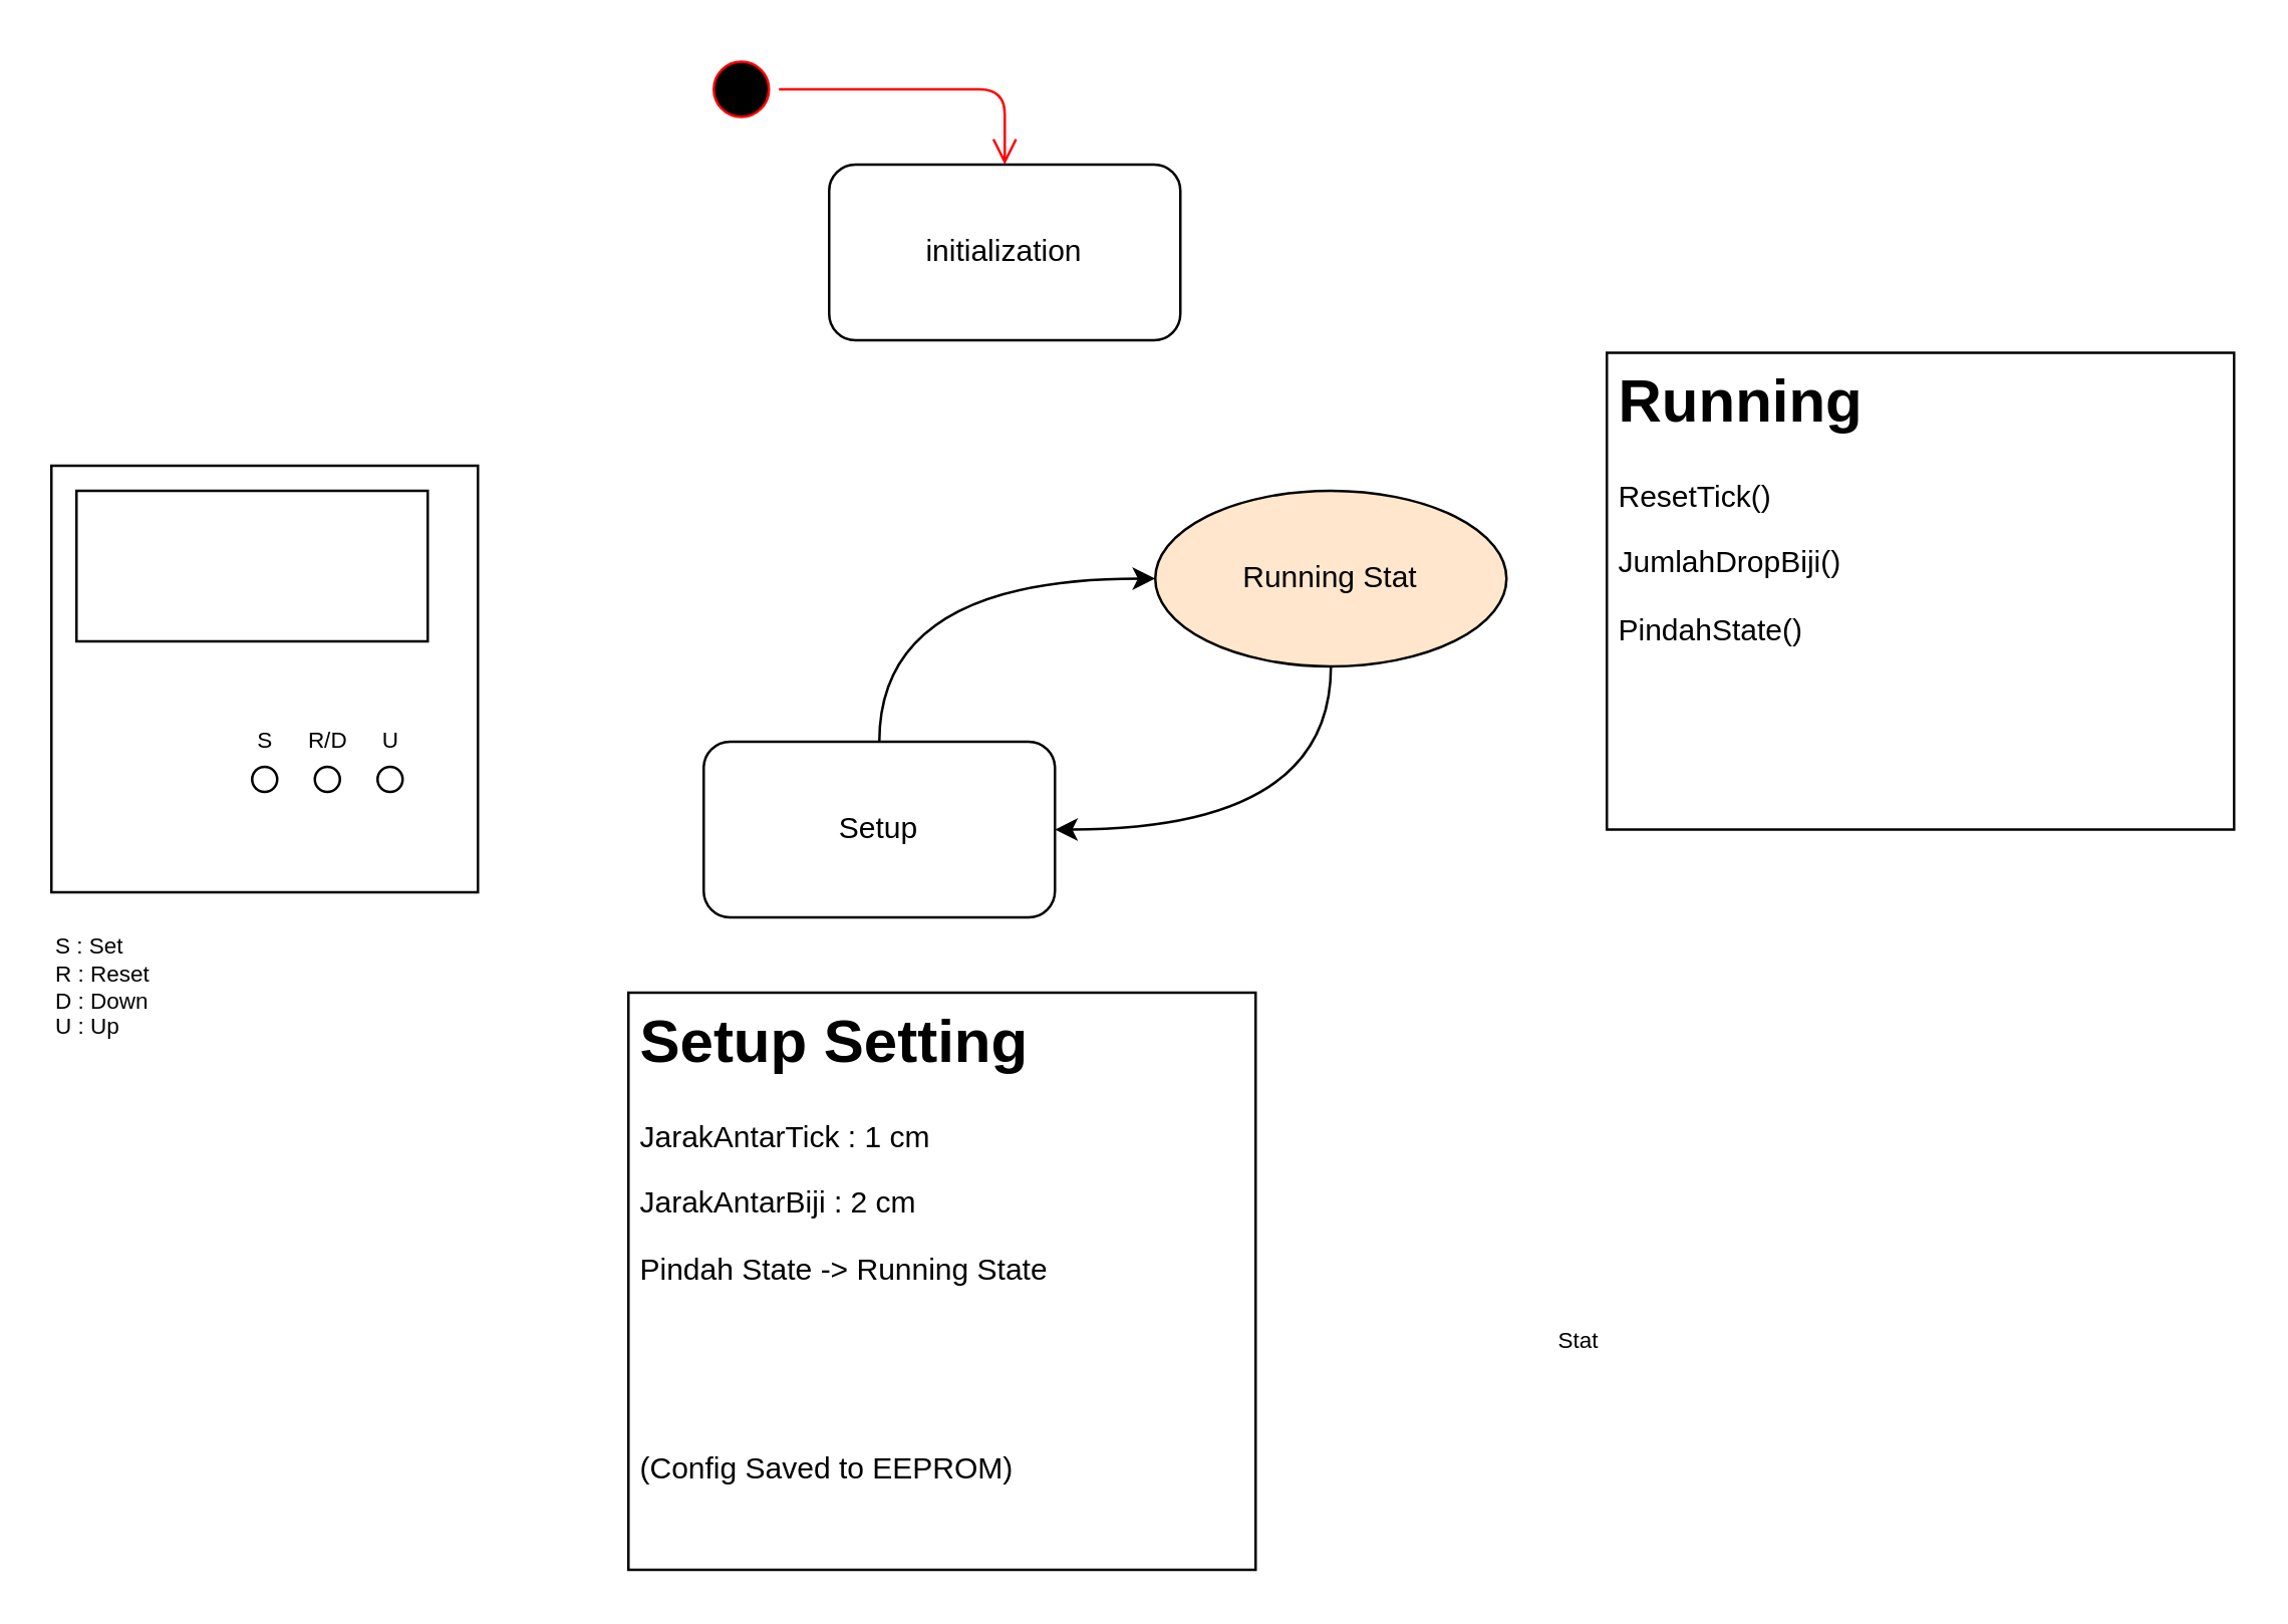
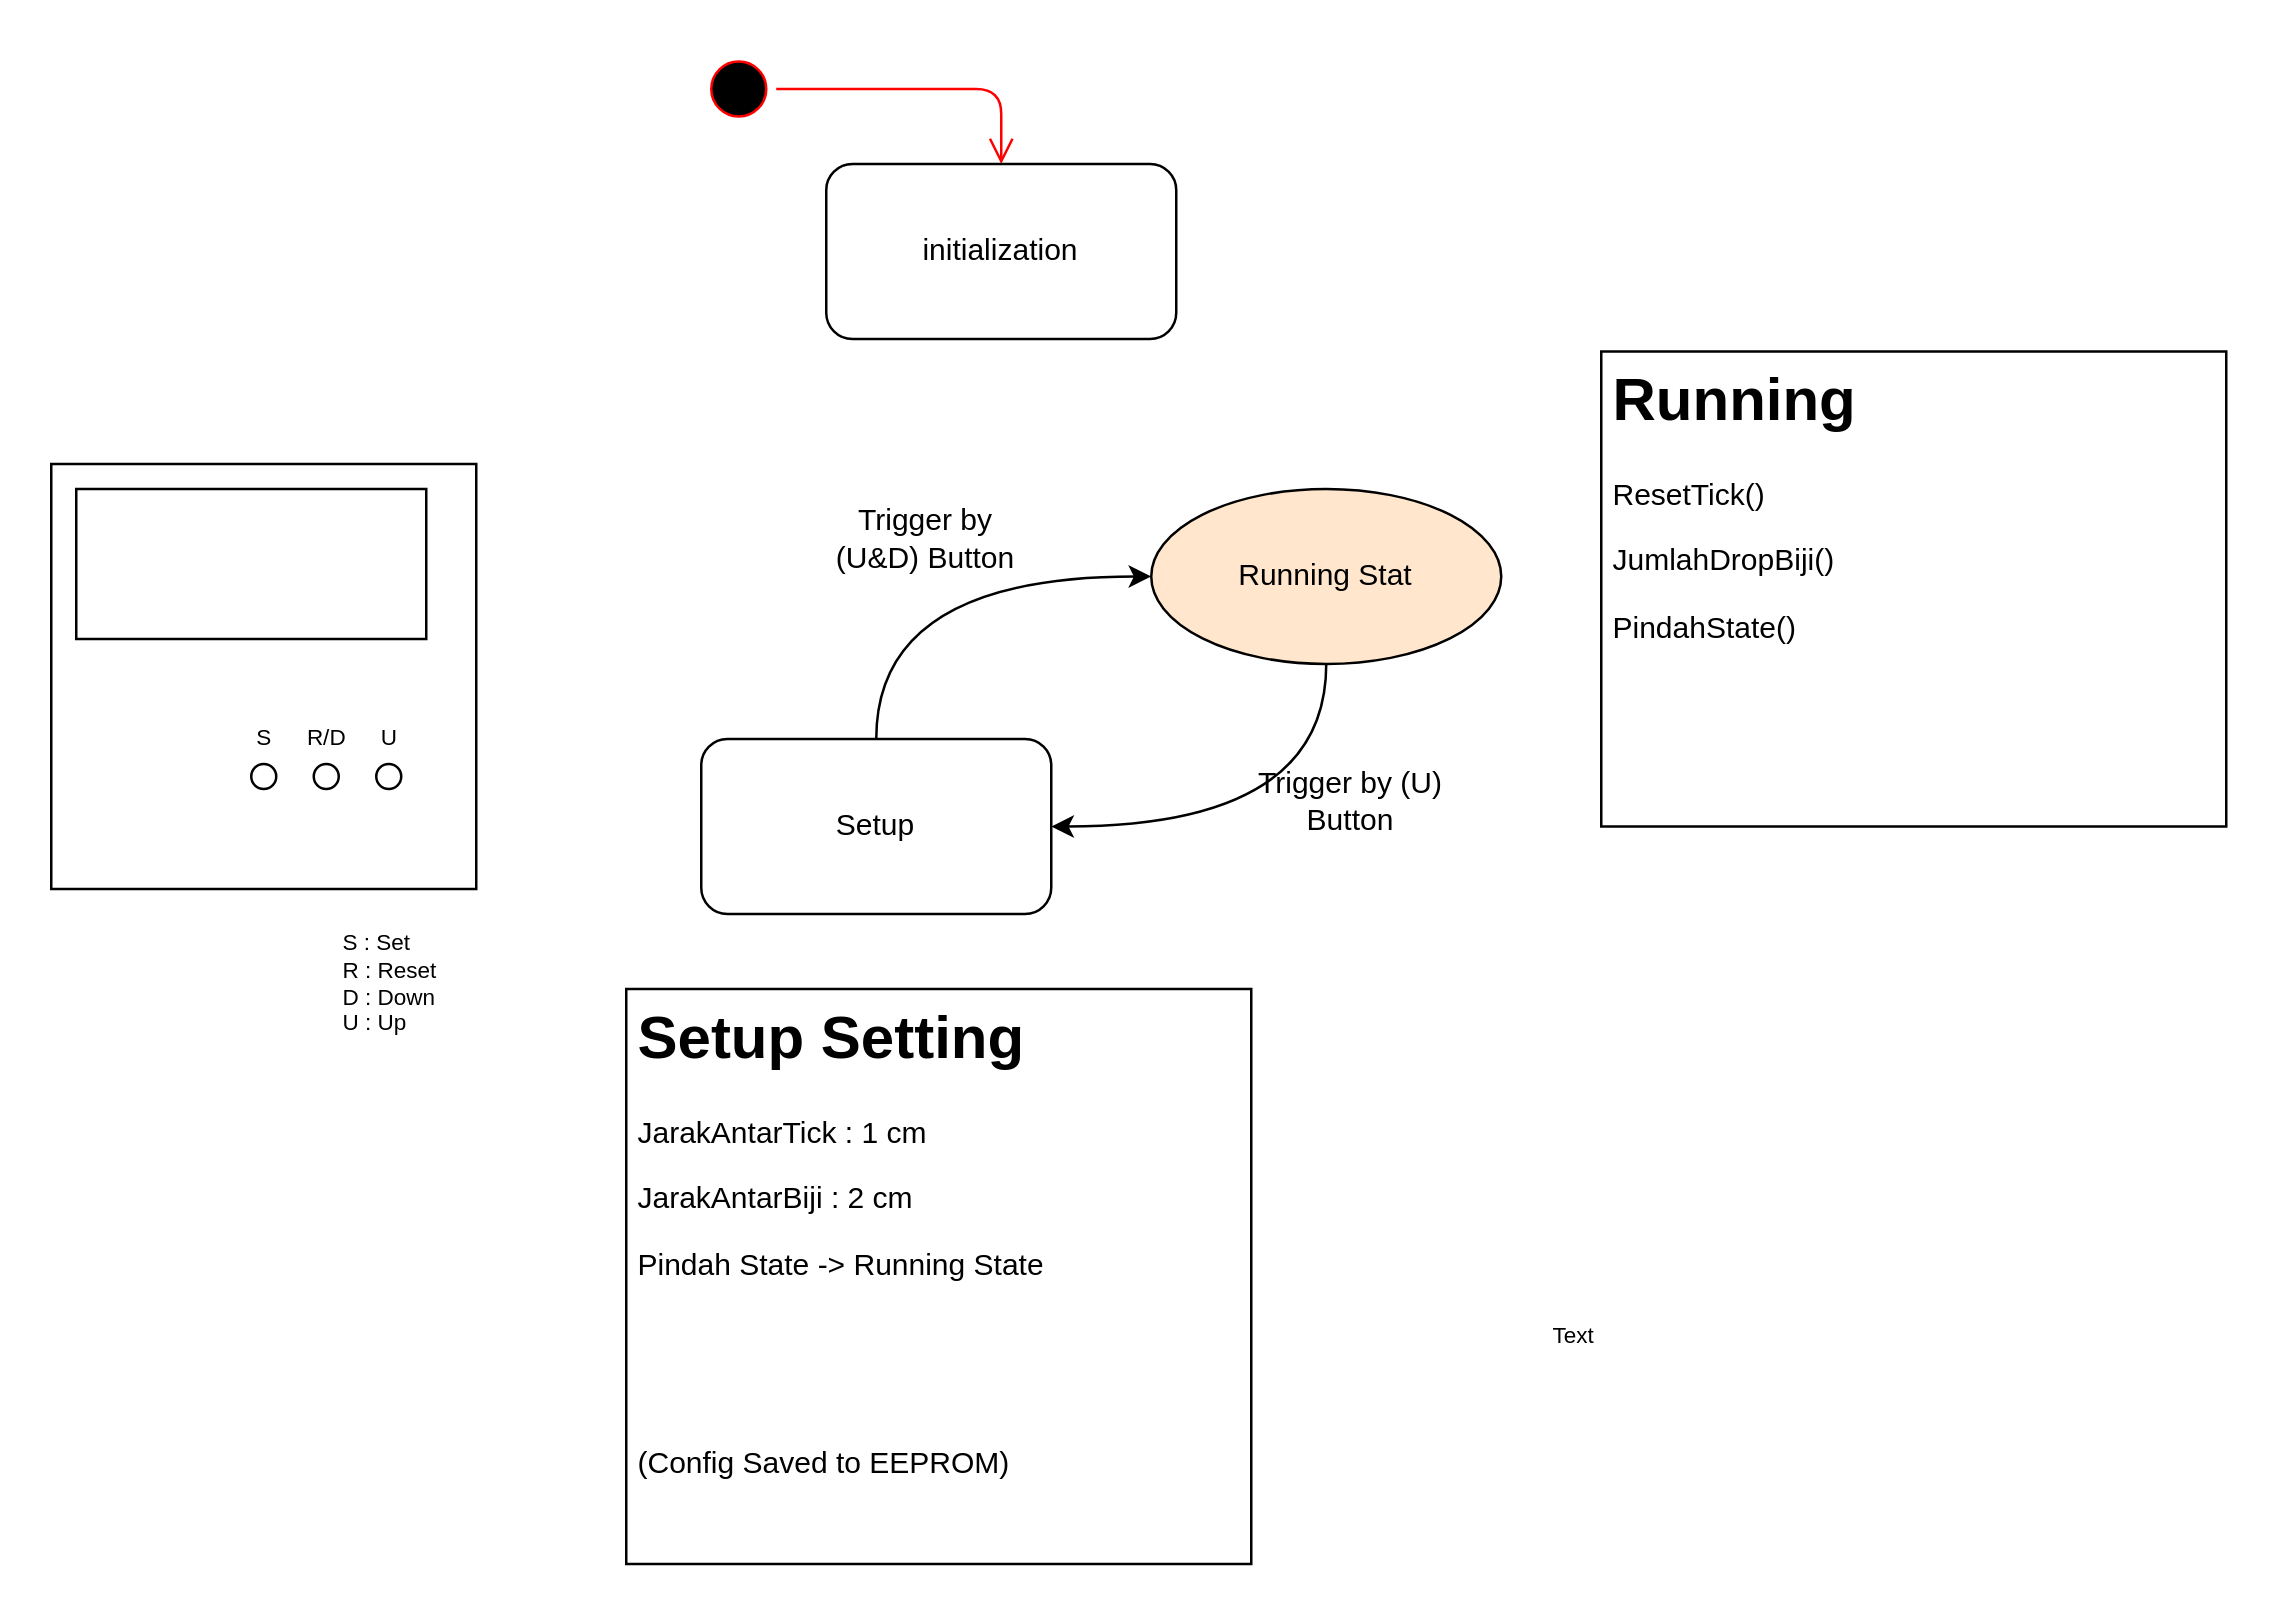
+ <mxCell id="21" value="Trigger by (U&amp;amp;D) Button" style="text;html=1;strokeColor=none;fillColor=none;align=center;verticalAlign=middle;whiteSpace=wrap;rounded=0;" vertex="1" parent="1"><mxGeometry x="330" y="205" width="80" height="20" as="geometry" /></mxCell>
+ <mxCell id="11" value="Trigger by (U) Button" style="text;html=1;strokeColor=none;fillColor=none;align=center;verticalAlign=middle;whiteSpace=wrap;rounded=0;" vertex="1" parent="1"><mxGeometry x="500" y="310" width="80" height="20" as="geometry" /></mxCell>
- <mxCell id="20" value="S : Set&lt;br&gt;R : Reset&lt;br&gt;D : Down&lt;br&gt;U : Up" style="text;html=1;strokeColor=none;fillColor=none;align=left;verticalAlign=top;whiteSpace=wrap;rounded=0;fontSize=9;" vertex="1" parent="1"><mxGeometry x="20" y="365" width="70" height="50" as="geometry" /></mxCell>
+ <mxCell id="20" value="S : Set&lt;br&gt;R : Reset&lt;br&gt;D : Down&lt;br&gt;U : Up" style="text;html=1;strokeColor=none;fillColor=none;align=left;verticalAlign=top;whiteSpace=wrap;rounded=0;fontSize=9;" vertex="1" parent="1"><mxGeometry x="135" y="365" width="70" height="50" as="geometry" /></mxCell>
- <mxCell id="22" value="Stat" style="text;html=1;resizable=0;points=[];autosize=1;align=left;verticalAlign=top;spacingTop=-4;fontSize=9;" vertex="1" parent="1"><mxGeometry x="619" y="526" width="30" height="10" as="geometry" /></mxCell>
+ <mxCell id="22" value="Text" style="text;html=1;resizable=0;points=[];autosize=1;align=left;verticalAlign=top;spacingTop=-4;fontSize=9;" vertex="1" parent="1"><mxGeometry x="619" y="526" width="30" height="10" as="geometry" /></mxCell>
